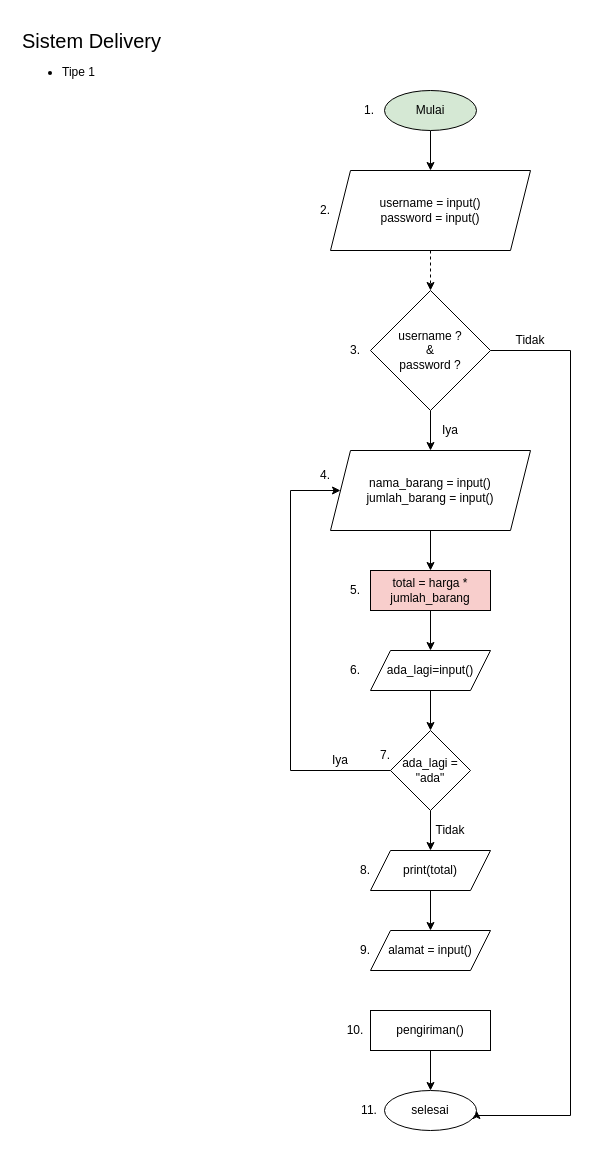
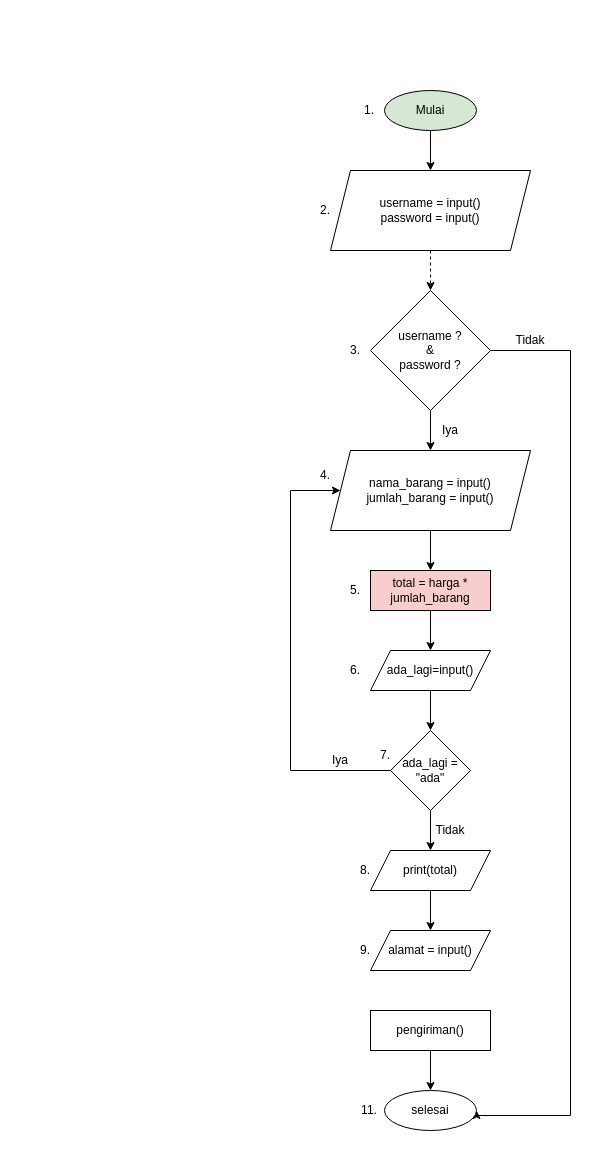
- <mxCell id="2" value="&lt;font style=&quot;&quot;&gt;&lt;span style=&quot;font-size: 20px;&quot;&gt;Sistem Delivery&lt;/span&gt;&lt;br&gt;&lt;ul style=&quot;&quot;&gt;&lt;li style=&quot;&quot;&gt;&lt;font style=&quot;font-size: 12px;&quot;&gt;Tipe 1&lt;/font&gt;&lt;/li&gt;&lt;/ul&gt;&lt;/font&gt;" style="text;html=1;strokeColor=none;fillColor=none;align=left;verticalAlign=middle;whiteSpace=wrap;rounded=0;labelBackgroundColor=none;" parent="1" vertex="1"><mxGeometry x="20" y="20" width="200" height="80" as="geometry" /></mxCell>
- <mxCell id="38" value="10." style="text;html=1;strokeColor=none;fillColor=none;align=center;verticalAlign=middle;whiteSpace=wrap;rounded=0;" parent="1" vertex="1"><mxGeometry x="340" y="1015" width="30" height="30" as="geometry" /></mxCell>
